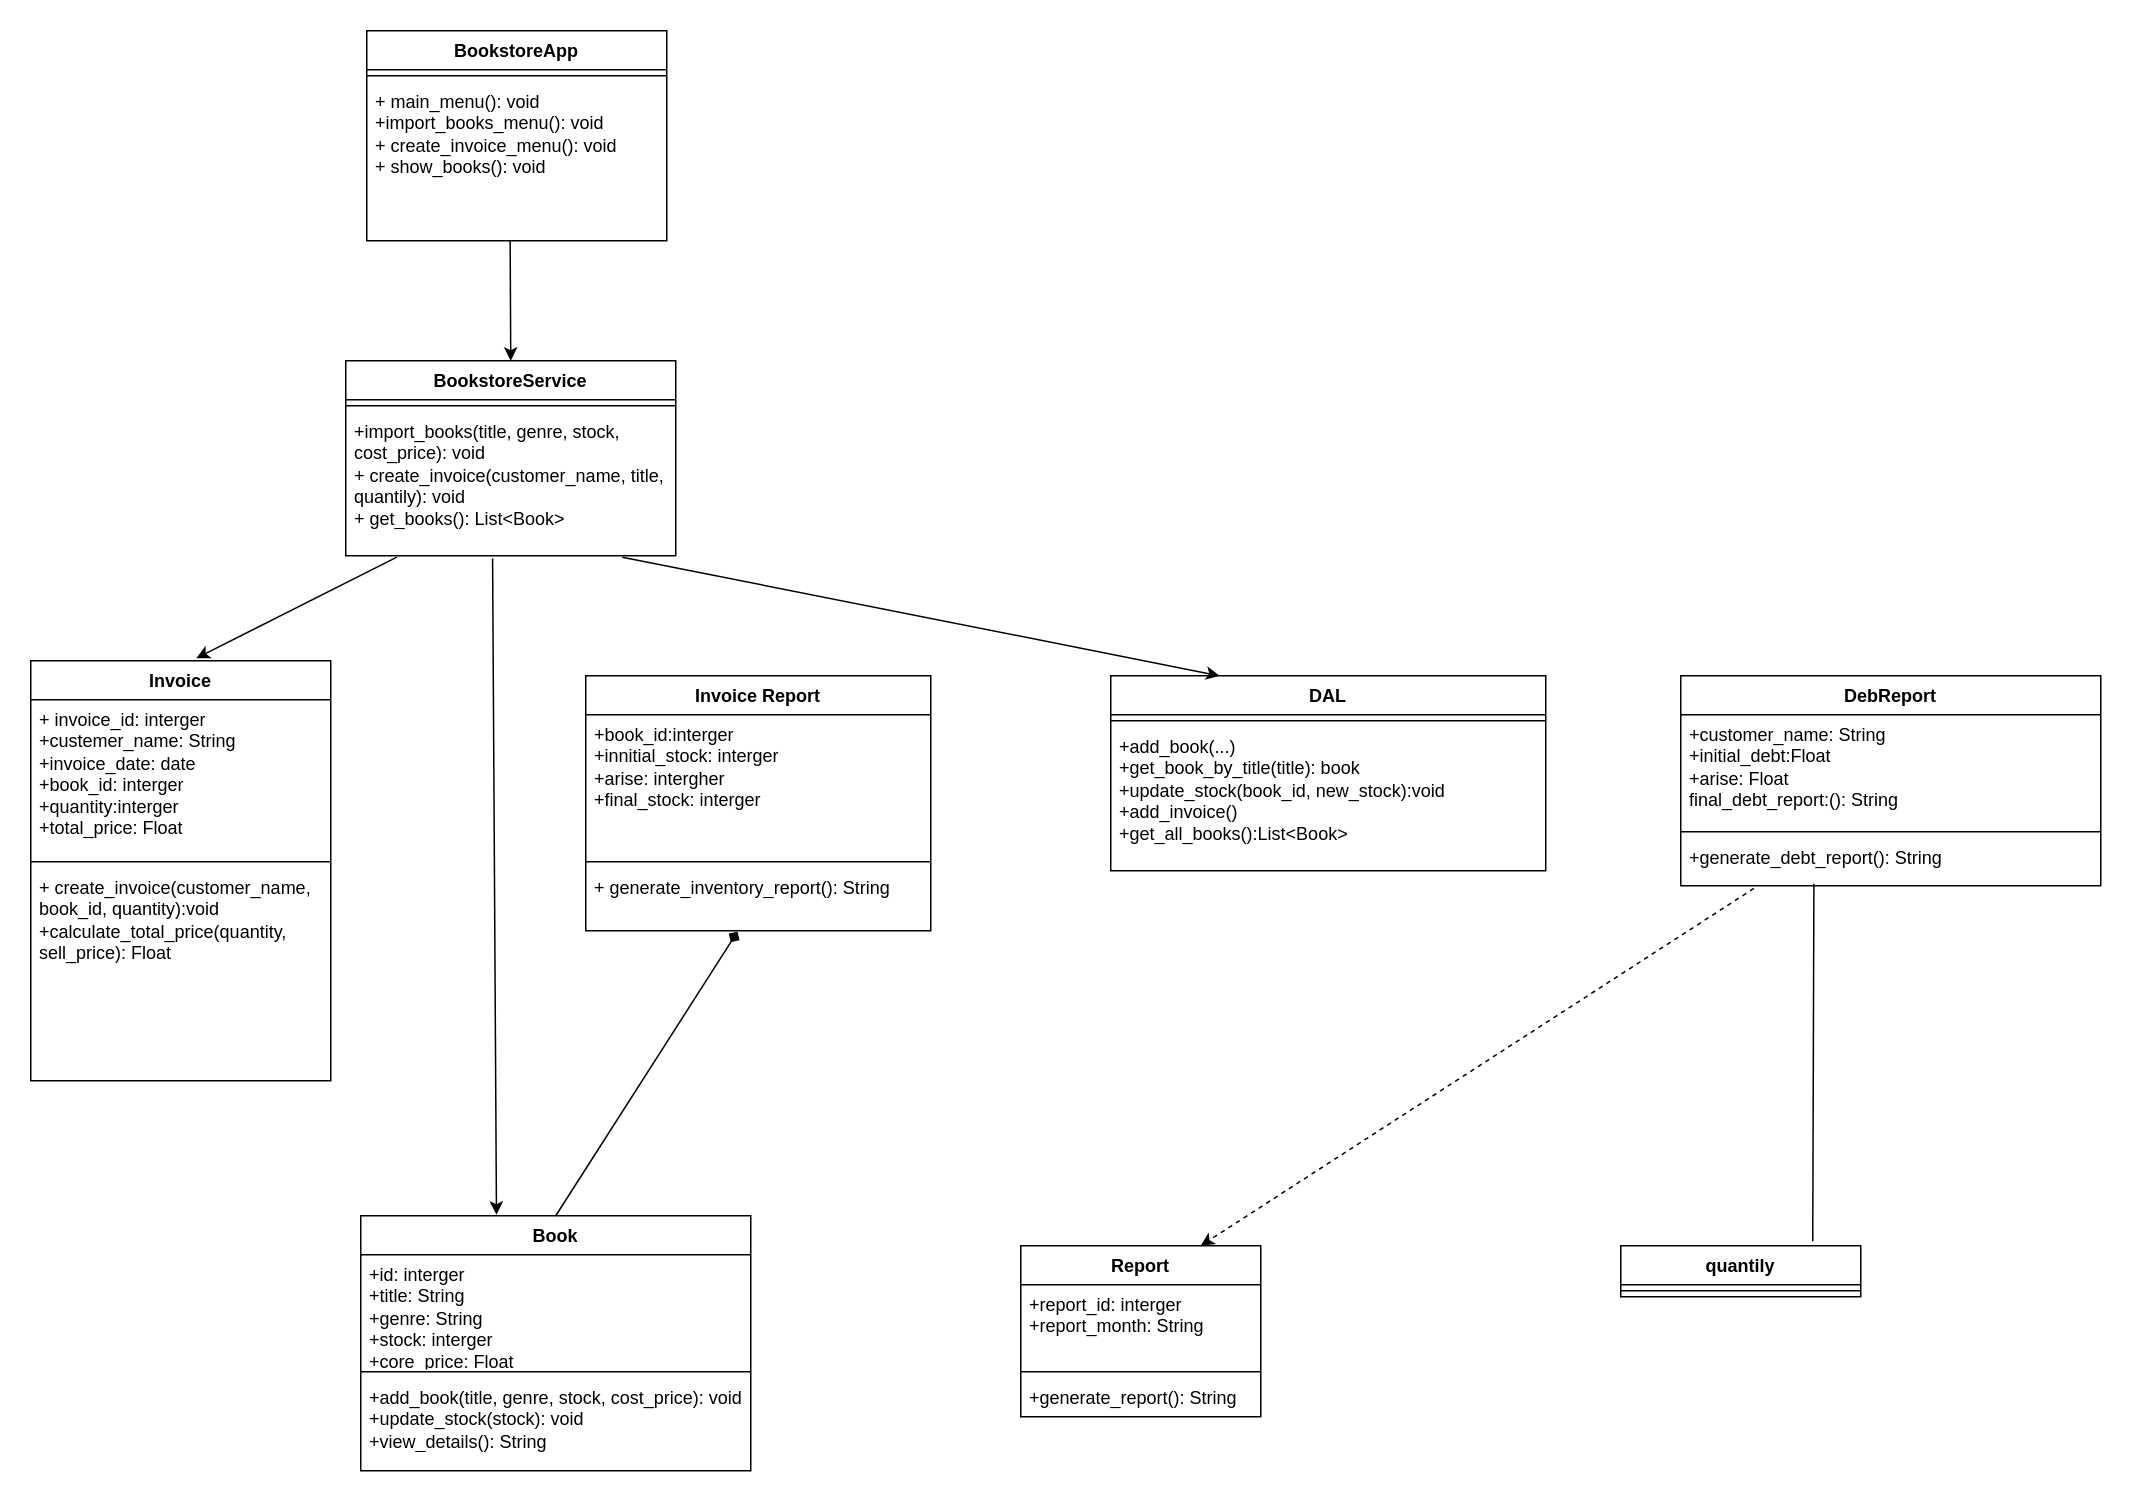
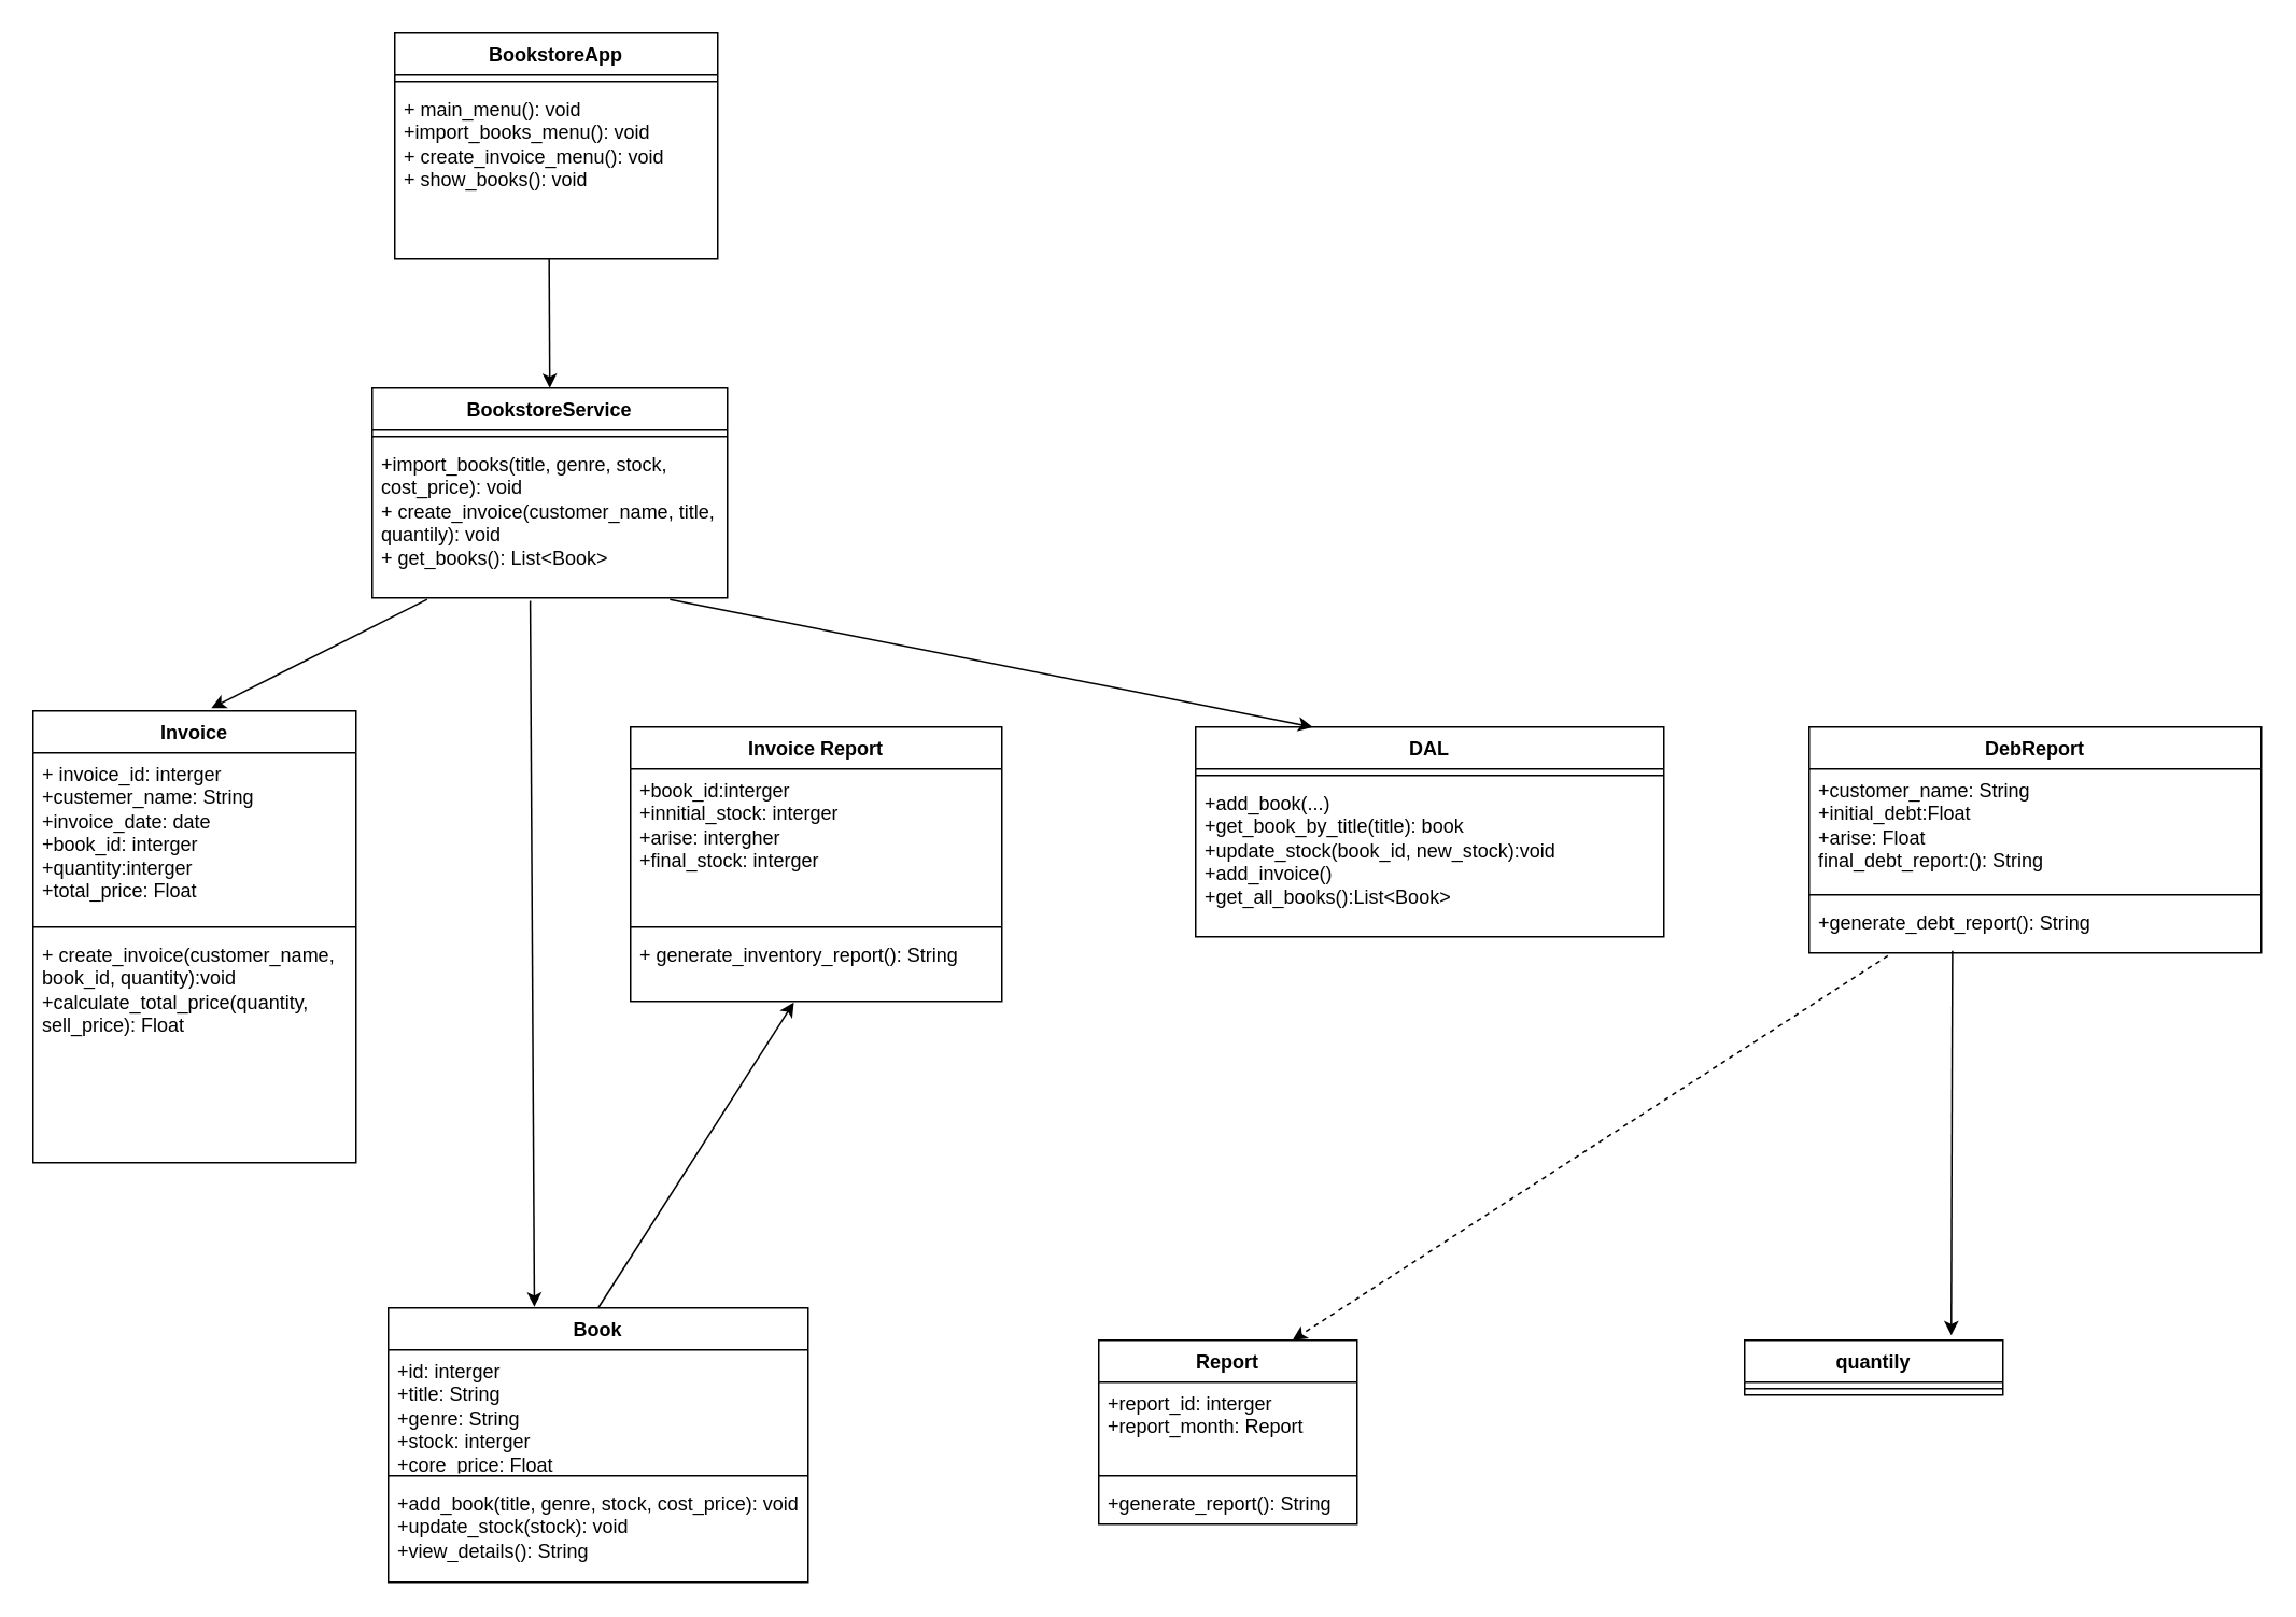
- <mxCell id="37" value="" style="endArrow=diamond;html=1;rounded=0;exitX=0.5;exitY=0;exitDx=0;exitDy=0;entryX=0.44;entryY=1.014;entryDx=0;entryDy=0;entryPerimeter=0;" edge="1" parent="1" source="23" target="15"><mxGeometry width="50" height="50" relative="1" as="geometry"><mxPoint x="440" y="640" as="sourcePoint" /><mxPoint x="490" y="590" as="targetPoint" /></mxGeometry></mxCell>
+ <mxCell id="37" value="" style="endArrow=classic;html=1;rounded=0;exitX=0.5;exitY=0;exitDx=0;exitDy=0;entryX=0.44;entryY=1.014;entryDx=0;entryDy=0;entryPerimeter=0;" edge="1" parent="1" source="23" target="15"><mxGeometry width="50" height="50" relative="1" as="geometry"><mxPoint x="440" y="640" as="sourcePoint" /><mxPoint x="490" y="590" as="targetPoint" /></mxGeometry></mxCell>
- <mxCell id="39" value="" style="endArrow=none;html=1;rounded=0;exitX=0.317;exitY=0.956;exitDx=0;exitDy=0;exitPerimeter=0;entryX=0.8;entryY=-0.088;entryDx=0;entryDy=0;entryPerimeter=0;" edge="1" parent="1" source="22" target="31"><mxGeometry width="50" height="50" relative="1" as="geometry"><mxPoint x="710" y="740" as="sourcePoint" /><mxPoint x="760" y="690" as="targetPoint" /></mxGeometry></mxCell>
+ <mxCell id="39" value="" style="endArrow=classic;html=1;rounded=0;exitX=0.317;exitY=0.956;exitDx=0;exitDy=0;exitPerimeter=0;entryX=0.8;entryY=-0.088;entryDx=0;entryDy=0;entryPerimeter=0;" edge="1" parent="1" source="22" target="31"><mxGeometry width="50" height="50" relative="1" as="geometry"><mxPoint x="710" y="740" as="sourcePoint" /><mxPoint x="760" y="690" as="targetPoint" /></mxGeometry></mxCell>
- <mxCell id="28" value="+report_id: interger&lt;div&gt;+report_month: String&amp;nbsp;&lt;/div&gt;" style="text;strokeColor=none;fillColor=none;align=left;verticalAlign=top;spacingLeft=4;spacingRight=4;overflow=hidden;rotatable=0;points=[[0,0.5],[1,0.5]];portConstraint=eastwest;whiteSpace=wrap;html=1;" vertex="1" parent="27"><mxGeometry y="26" width="160" height="54" as="geometry" /></mxCell>
+ <mxCell id="28" value="+report_id: interger&lt;div&gt;+report_month: Report&amp;nbsp;&lt;/div&gt;" style="text;strokeColor=none;fillColor=none;align=left;verticalAlign=top;spacingLeft=4;spacingRight=4;overflow=hidden;rotatable=0;points=[[0,0.5],[1,0.5]];portConstraint=eastwest;whiteSpace=wrap;html=1;" vertex="1" parent="27"><mxGeometry y="26" width="160" height="54" as="geometry" /></mxCell>
